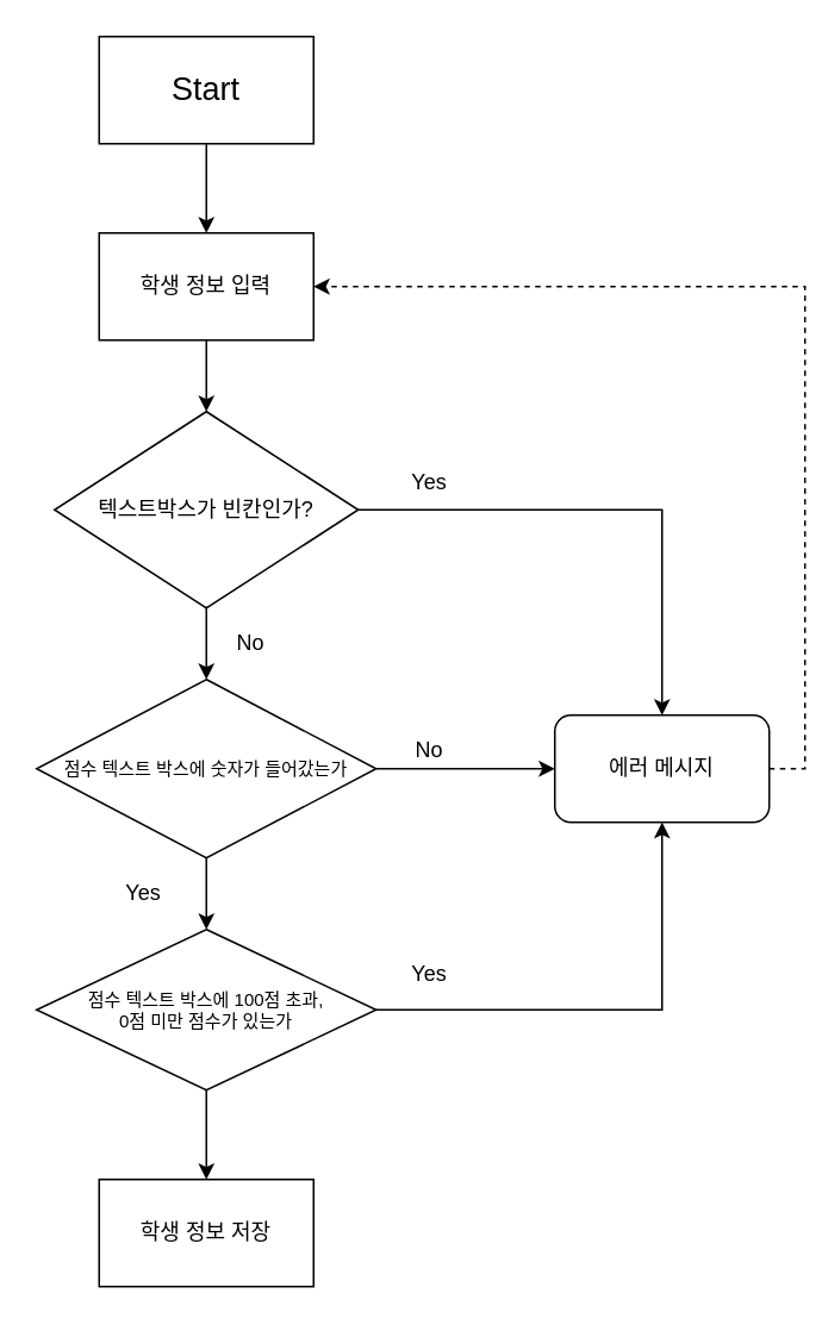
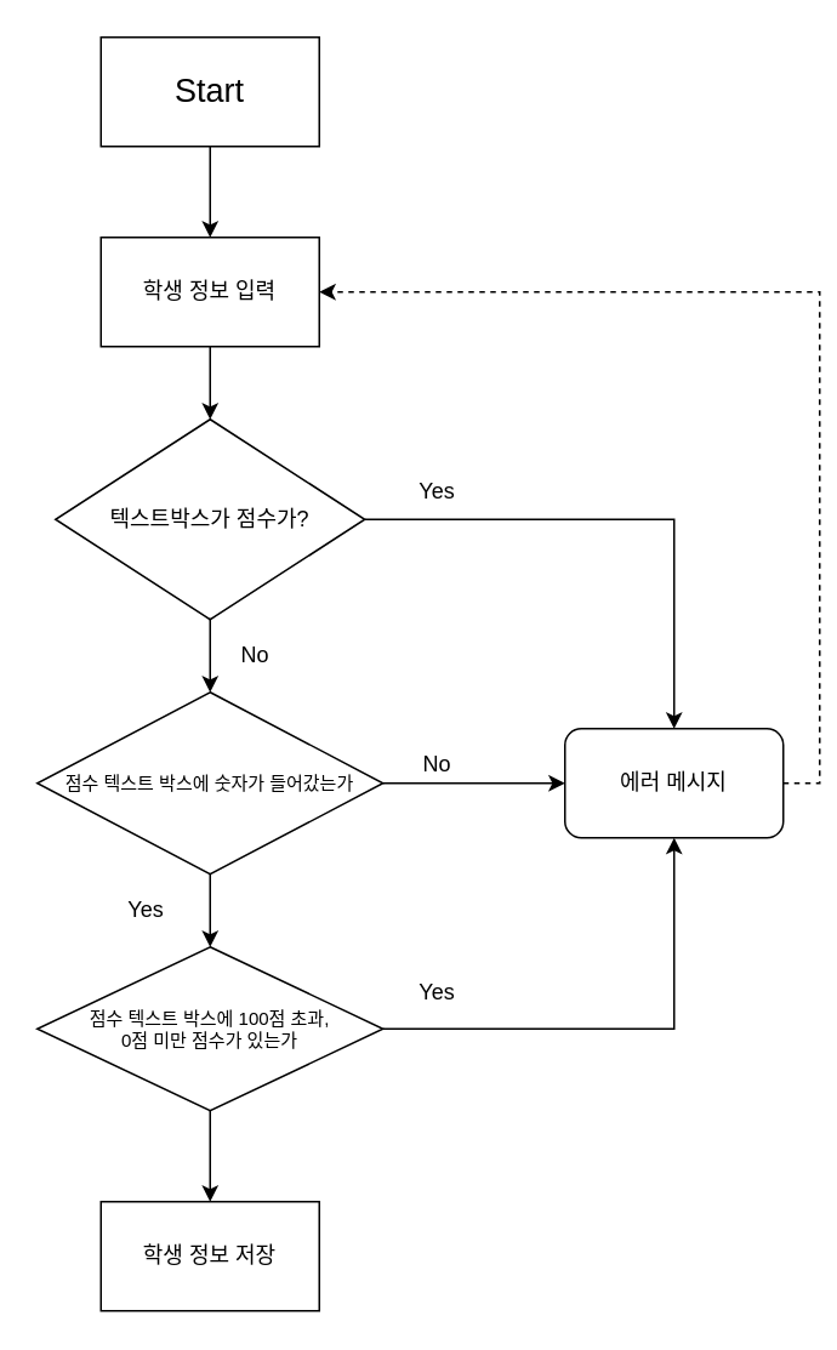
- <mxCell id="8" value="텍스트박스가 빈칸인가?" style="rhombus;whiteSpace=wrap;html=1;" parent="1" vertex="1"><mxGeometry x="30" y="230" width="170" height="110" as="geometry" /></mxCell>
+ <mxCell id="8" value="텍스트박스가 점수가?" style="rhombus;whiteSpace=wrap;html=1;" parent="1" vertex="1"><mxGeometry x="30" y="230" width="170" height="110" as="geometry" /></mxCell>
